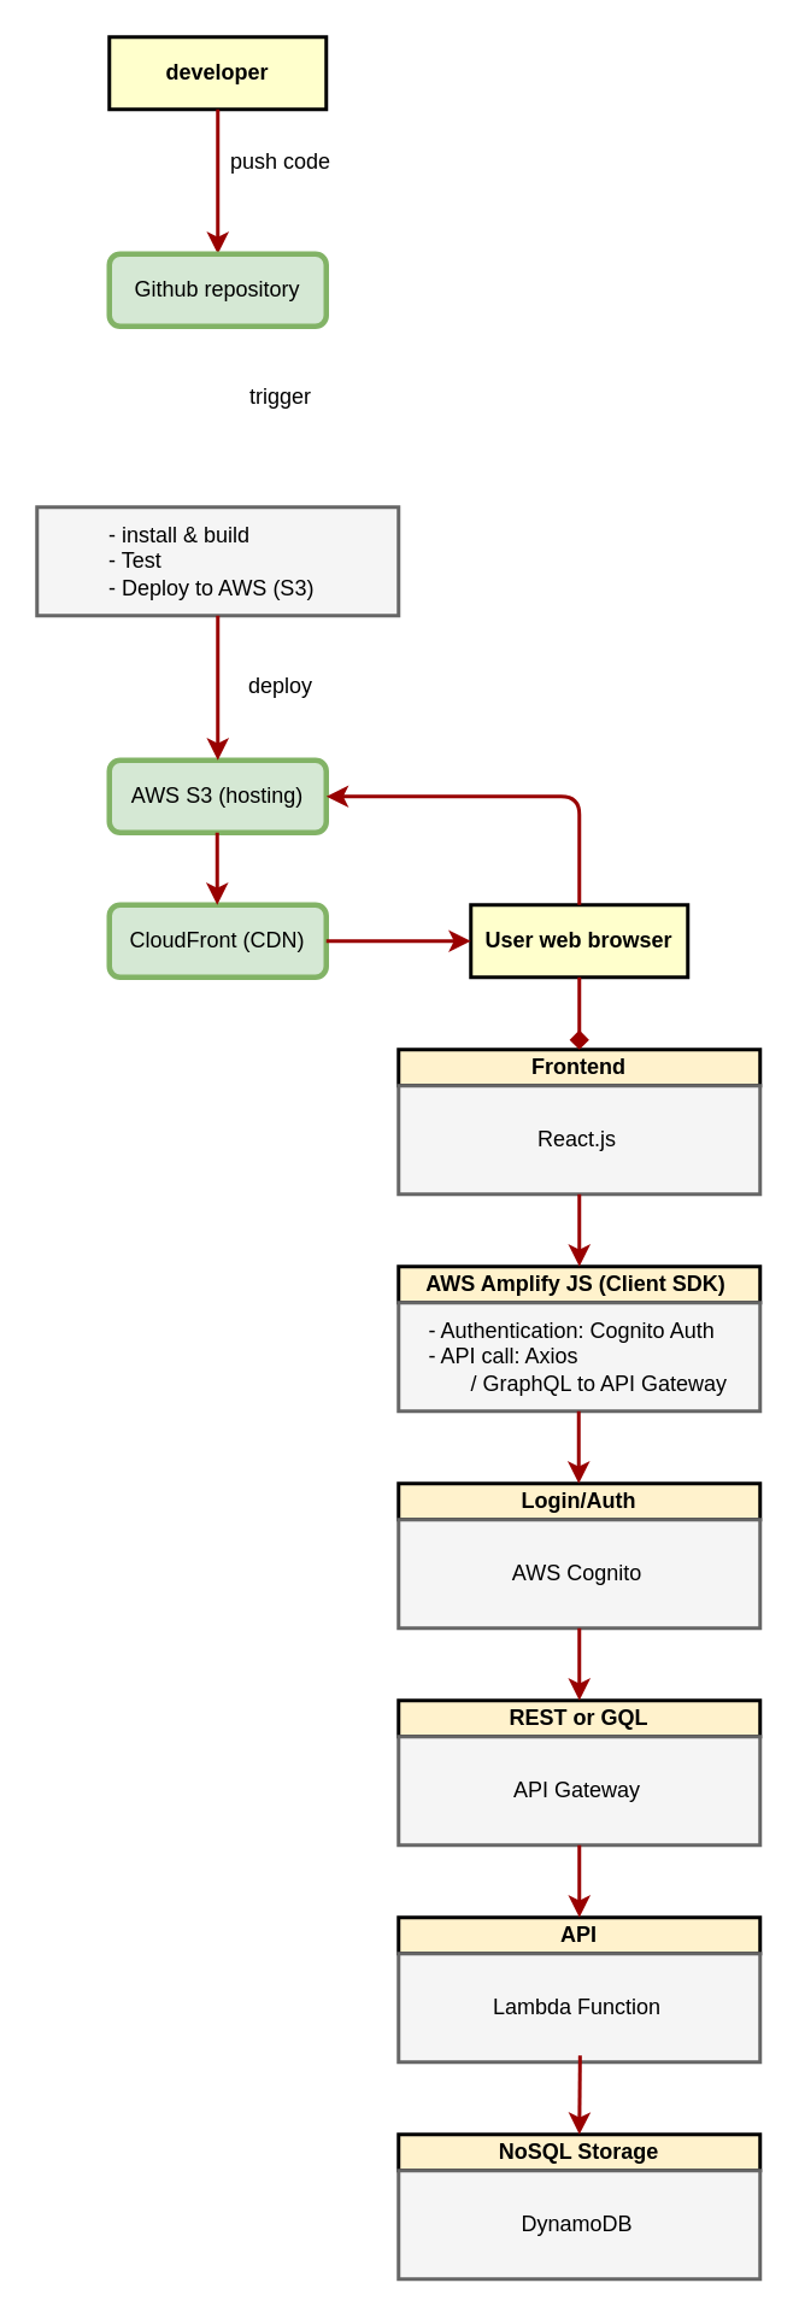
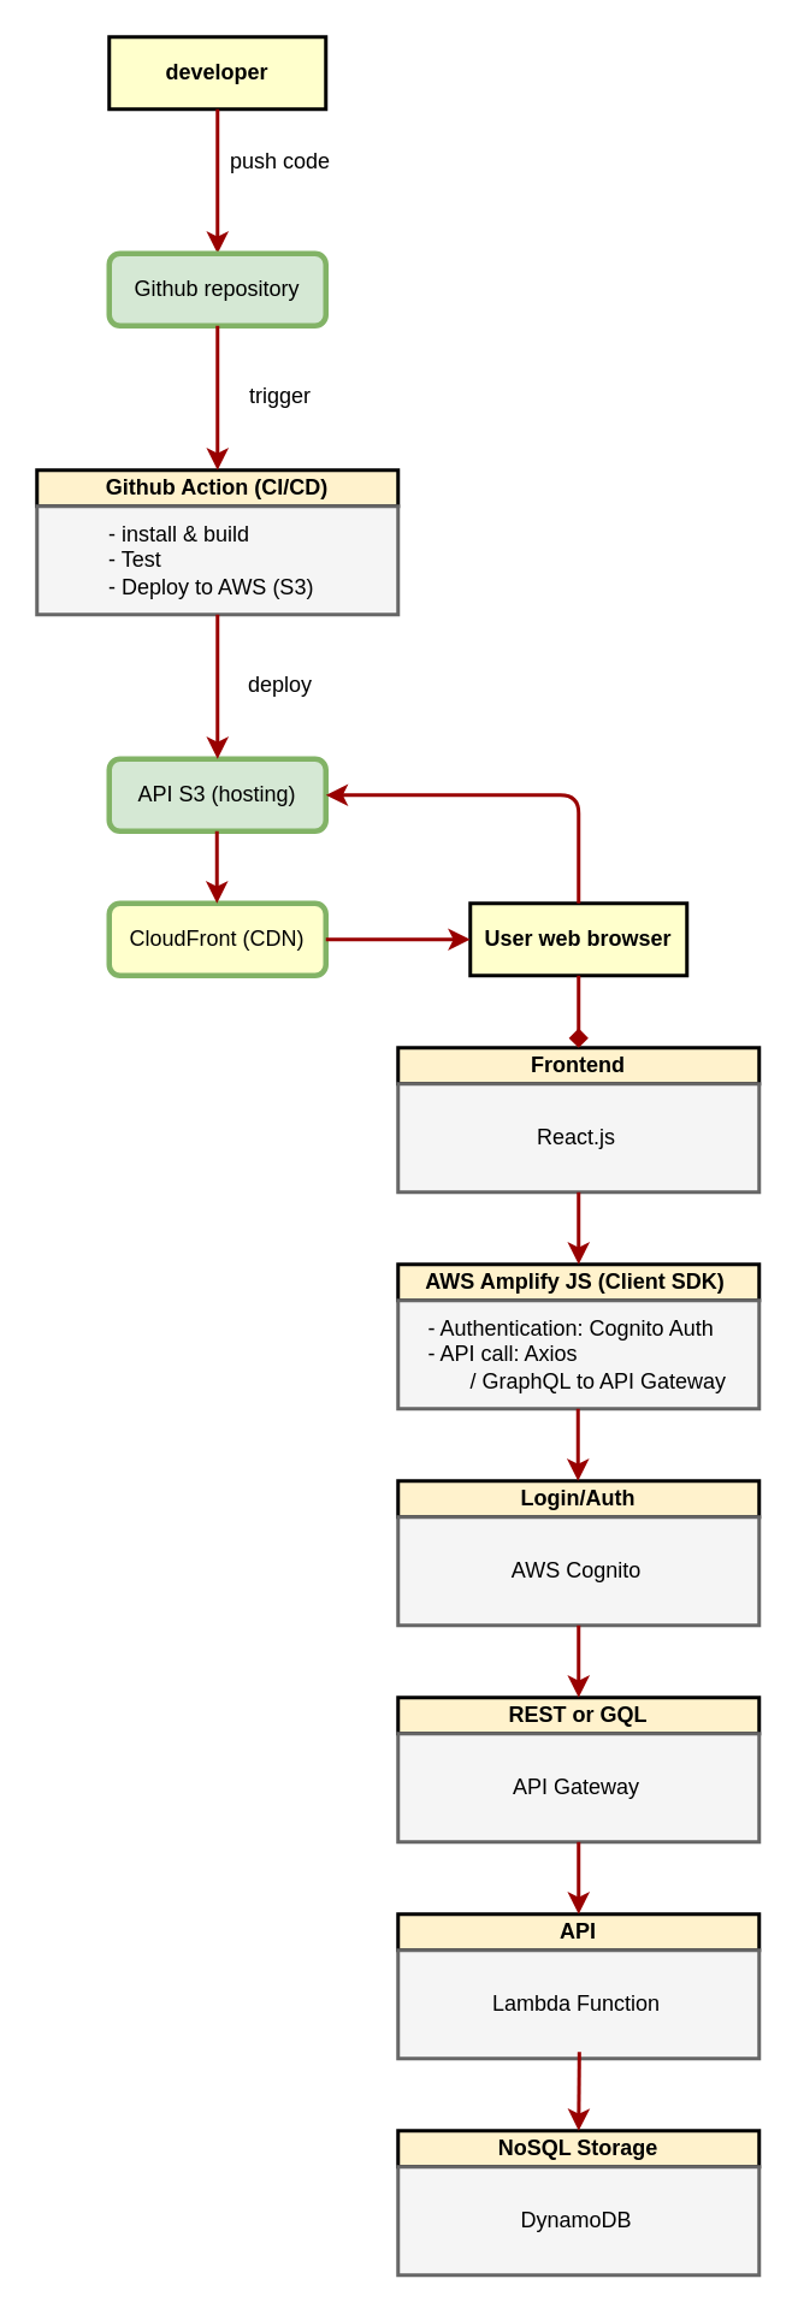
+ <mxCell id="14" value="" style="edgeStyle=none;noEdgeStyle=1;strokeColor=#990000;strokeWidth=2;exitX=0.5;exitY=1;exitDx=0;exitDy=0;" edge="1" parent="1" source="9" target="11"><mxGeometry width="100" height="100" relative="1" as="geometry"><mxPoint x="180" y="220" as="sourcePoint" /><mxPoint x="119.75" y="260" as="targetPoint" /></mxGeometry></mxCell>
+ <mxCell id="11" value="Github Action (CI/CD)" style="whiteSpace=wrap;align=center;verticalAlign=middle;fontStyle=1;strokeWidth=2;fillColor=#fff2cc;strokeColor=#000000;" vertex="1" parent="10"><mxGeometry width="200" height="20" as="geometry" /></mxCell>
- <mxCell id="15" value="AWS S3 (hosting)" style="rounded=1;whiteSpace=wrap;html=1;fillColor=#d5e8d4;strokeColor=#82b366;strokeWidth=3;" vertex="1" parent="1"><mxGeometry x="60" y="420" width="120" height="40" as="geometry" /></mxCell>
+ <mxCell id="15" value="API S3 (hosting)" style="rounded=1;whiteSpace=wrap;html=1;fillColor=#d5e8d4;strokeColor=#82b366;strokeWidth=3;" vertex="1" parent="1"><mxGeometry x="60" y="420" width="120" height="40" as="geometry" /></mxCell>
- <mxCell id="17" value="CloudFront (CDN)" style="rounded=1;whiteSpace=wrap;html=1;fillColor=#d5e8d4;strokeColor=#82b366;strokeWidth=3;" vertex="1" parent="1"><mxGeometry x="60" y="500" width="120" height="40" as="geometry" /></mxCell>
+ <mxCell id="17" value="CloudFront (CDN)" style="rounded=1;whiteSpace=wrap;html=1;fillColor=#ffffcc;strokeColor=#82b366;strokeWidth=3;" vertex="1" parent="1"><mxGeometry x="60" y="500" width="120" height="40" as="geometry" /></mxCell>
